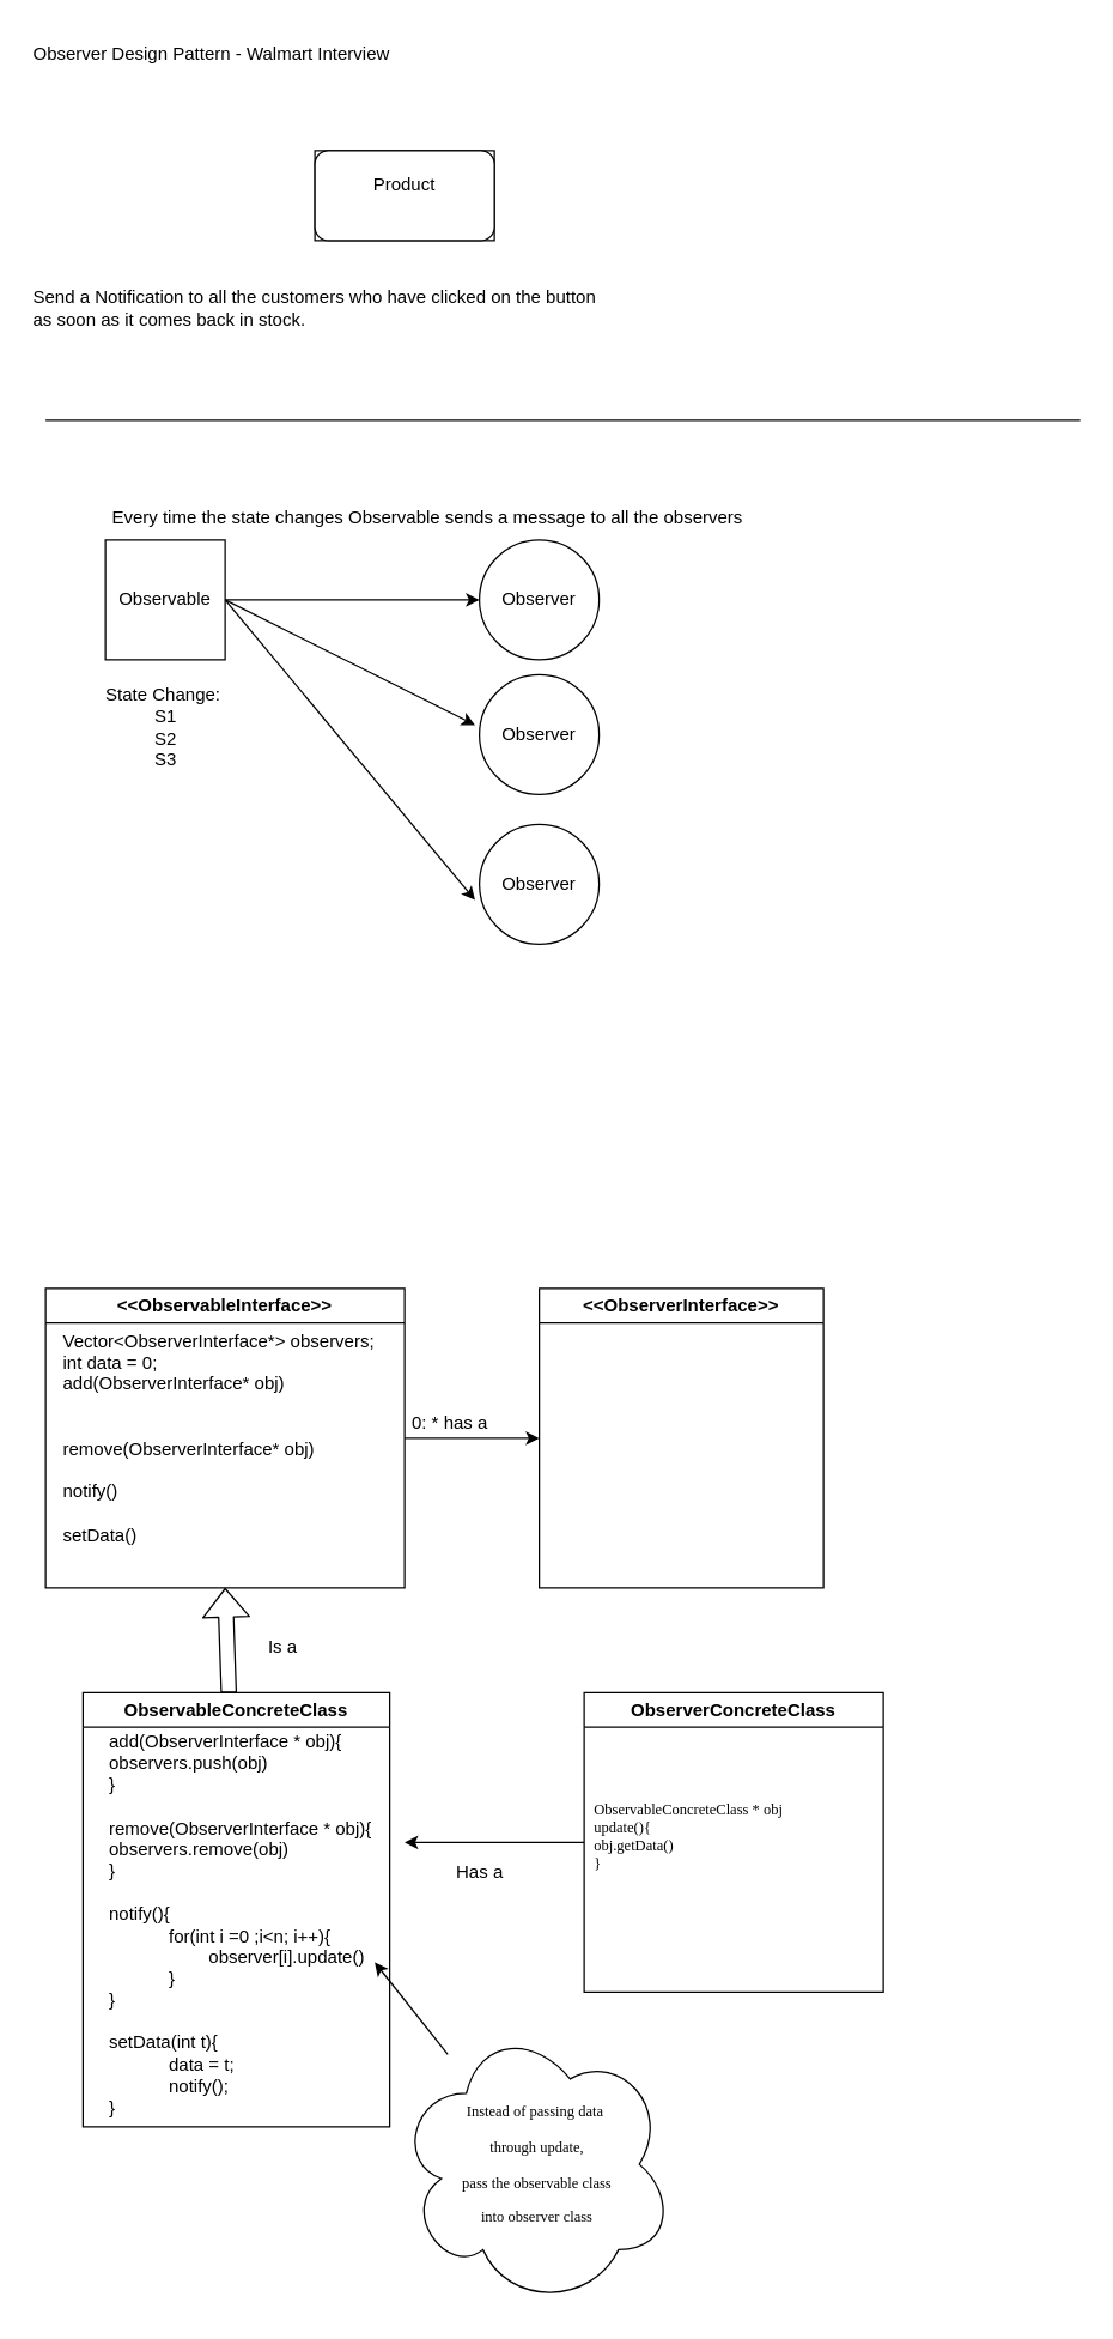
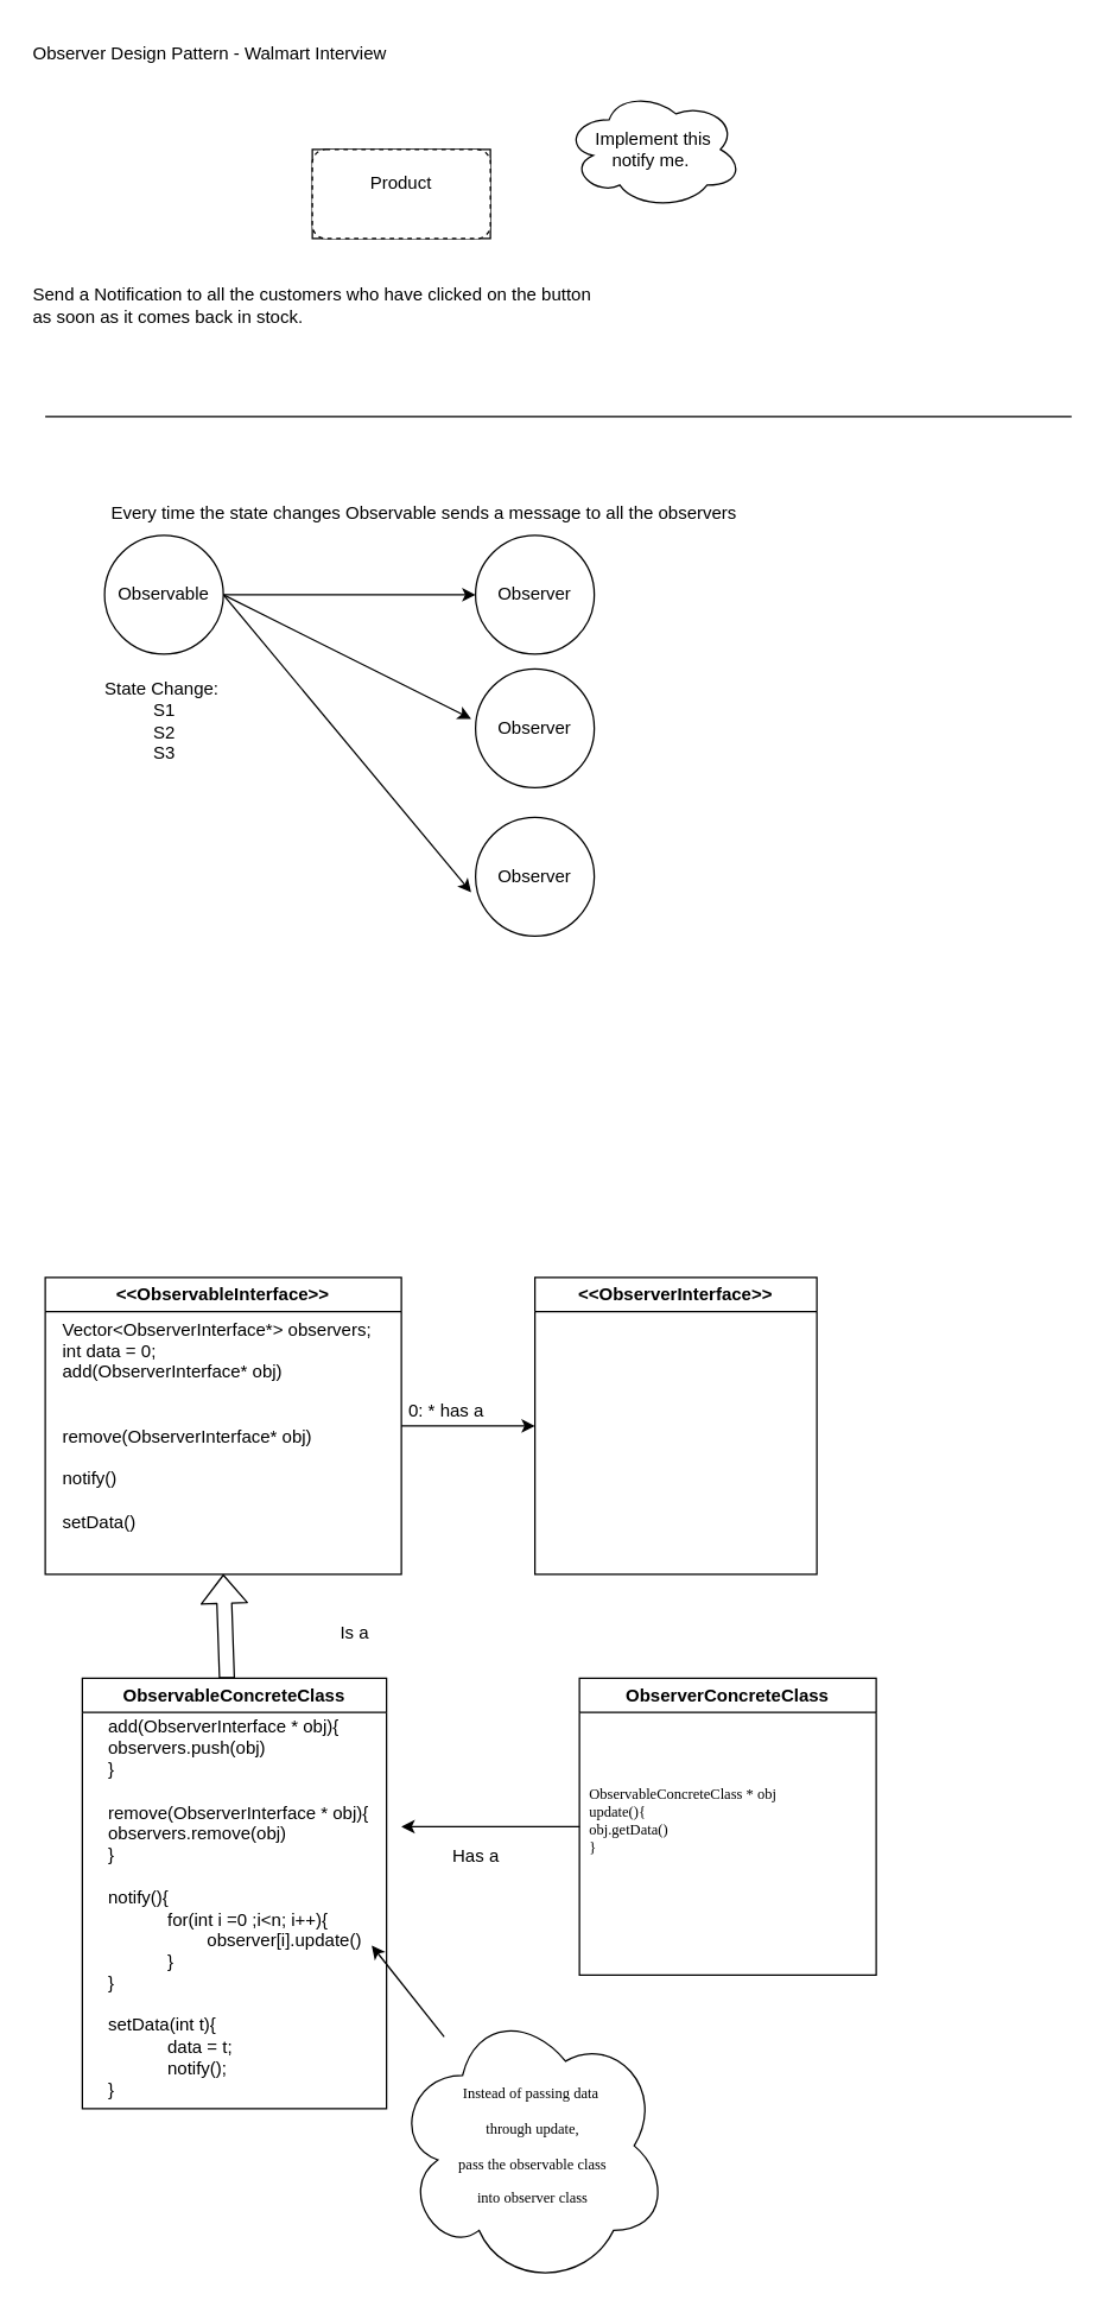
+ <mxCell id="5" value="Implement this &lt;br&gt;notify me.&amp;nbsp;" style="ellipse;shape=cloud;whiteSpace=wrap;html=1;align=center;" vertex="1" parent="1"><mxGeometry x="380" y="60" width="120" height="80" as="geometry" /></mxCell>
- <mxCell id="4" value="Product&lt;br&gt;&lt;br&gt;" style="rounded=1;whiteSpace=wrap;html=1;" vertex="1" parent="1"><mxGeometry x="210" y="100" width="120" height="60" as="geometry" /></mxCell>
+ <mxCell id="4" value="Product&lt;br&gt;&lt;br&gt;" style="rounded=1;whiteSpace=wrap;html=1;dashed=1;" vertex="1" parent="1"><mxGeometry x="210" y="100" width="120" height="60" as="geometry" /></mxCell>
- <mxCell id="11" value="Observable" style="whiteSpace=wrap;html=1;aspect=fixed;rounded=0;" vertex="1" parent="1"><mxGeometry x="70" y="360" width="80" height="80" as="geometry" /></mxCell>
+ <mxCell id="11" value="Observable" style="ellipse;whiteSpace=wrap;html=1;aspect=fixed;" vertex="1" parent="1"><mxGeometry x="70" y="360" width="80" height="80" as="geometry" /></mxCell>
- <mxCell id="25" value="Is a&amp;nbsp;" style="text;html=1;align=center;verticalAlign=middle;resizable=0;points=[];autosize=1;strokeColor=none;fillColor=none;" vertex="1" parent="1"><mxGeometry x="165" y="1085" width="50" height="30" as="geometry" /></mxCell>
+ <mxCell id="25" value="Is a&amp;nbsp;" style="text;html=1;align=center;verticalAlign=middle;resizable=0;points=[];autosize=1;strokeColor=none;fillColor=none;" vertex="1" parent="1"><mxGeometry x="215" y="1085" width="50" height="30" as="geometry" /></mxCell>
